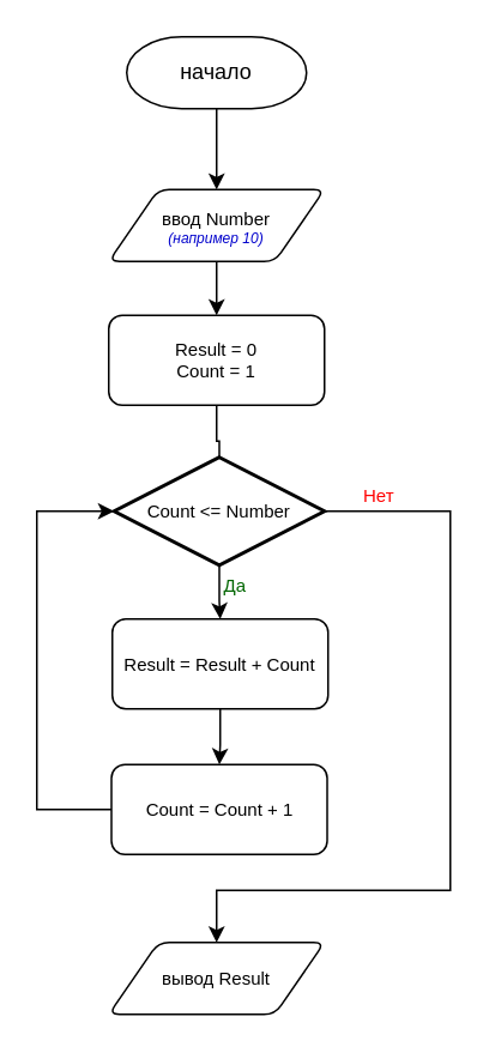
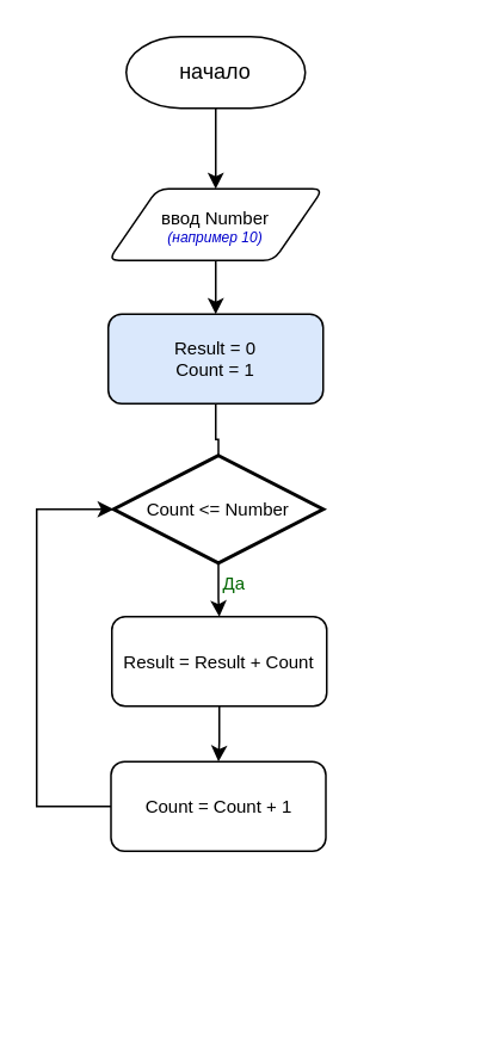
- <mxCell id="3" value="&lt;div style=&quot;font-size: 11px;&quot;&gt;&lt;font style=&quot;font-size: 10px;&quot;&gt;Result = 0&lt;/font&gt;&lt;/div&gt;&lt;div style=&quot;font-size: 10px;&quot;&gt;&lt;font style=&quot;font-size: 10px;&quot;&gt;Count = 1&lt;br&gt;&lt;/font&gt;&lt;/div&gt;" style="rounded=1;whiteSpace=wrap;html=1;fontSize=12;glass=0;strokeWidth=1;shadow=0;" parent="1" vertex="1"><mxGeometry x="60" y="175" width="120" height="50" as="geometry" /></mxCell>
+ <mxCell id="3" value="&lt;div style=&quot;font-size: 11px;&quot;&gt;&lt;font style=&quot;font-size: 10px;&quot;&gt;Result = 0&lt;/font&gt;&lt;/div&gt;&lt;div style=&quot;font-size: 10px;&quot;&gt;&lt;font style=&quot;font-size: 10px;&quot;&gt;Count = 1&lt;br&gt;&lt;/font&gt;&lt;/div&gt;" style="rounded=1;whiteSpace=wrap;html=1;fontSize=12;glass=0;strokeWidth=1;shadow=0;fillColor=#dae8fc;" parent="1" vertex="1"><mxGeometry x="60" y="175" width="120" height="50" as="geometry" /></mxCell>
- <mxCell id="10" value="&lt;div style=&quot;font-size: 10px;&quot;&gt;&lt;font style=&quot;font-size: 10px;&quot; color=&quot;#FF0000&quot;&gt;Нет&lt;/font&gt;&lt;/div&gt;" style="edgeStyle=orthogonalEdgeStyle;rounded=0;orthogonalLoop=1;jettySize=auto;html=1;entryX=0.5;entryY=0;entryDx=0;entryDy=0;fontSize=8;" edge="1" parent="1" source="11" target="8"><mxGeometry x="-0.864" y="9" relative="1" as="geometry"><Array as="points"><mxPoint x="250" y="284" /><mxPoint x="250" y="495" /><mxPoint x="120" y="495" /></Array><mxPoint as="offset" /></mxGeometry></mxCell>
- <mxCell id="8" value="&lt;font style=&quot;font-size: 10px;&quot;&gt;вывод Result&lt;/font&gt;" style="shape=parallelogram;html=1;strokeWidth=1;perimeter=parallelogramPerimeter;whiteSpace=wrap;rounded=1;arcSize=12;size=0.23;" vertex="1" parent="1"><mxGeometry x="60" y="524" width="120" height="40" as="geometry" /></mxCell>
